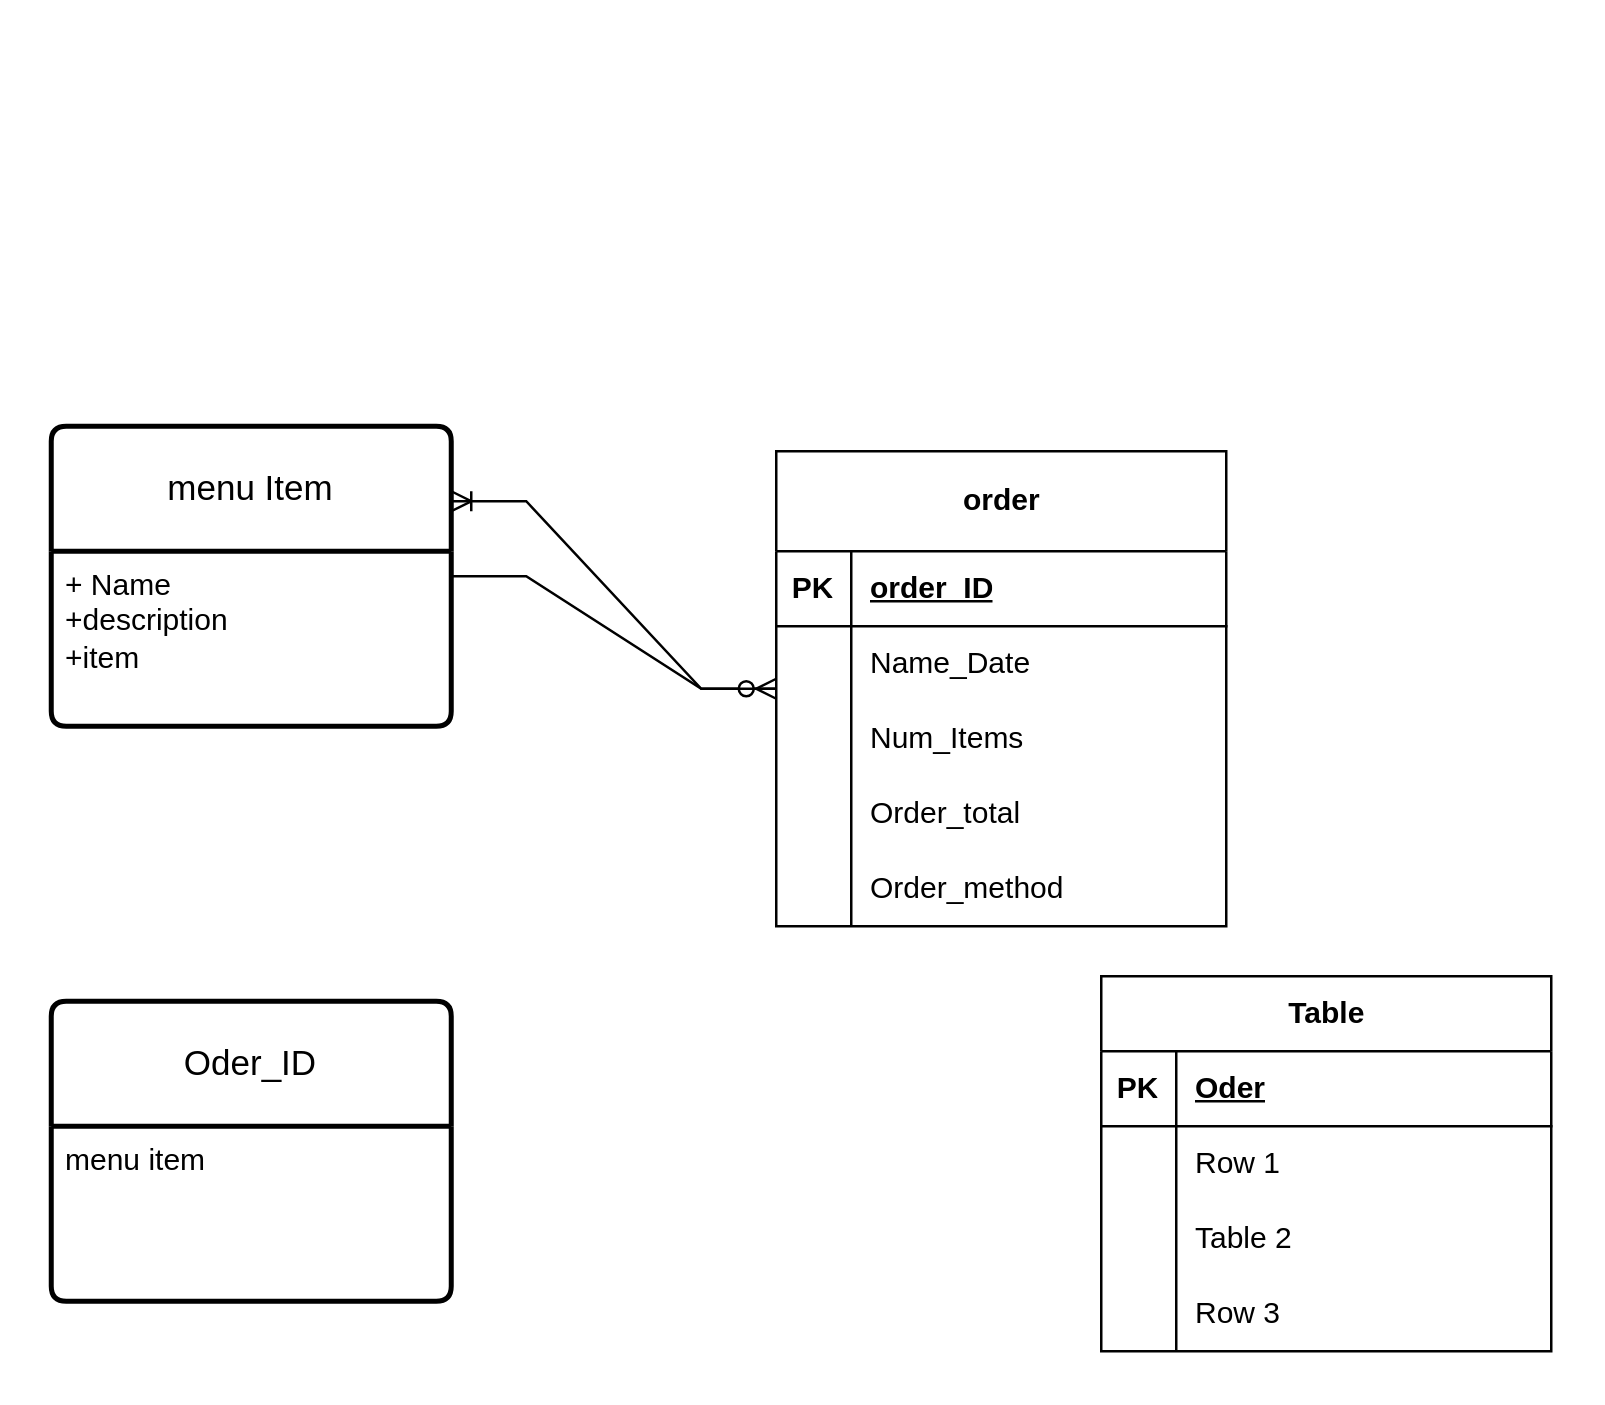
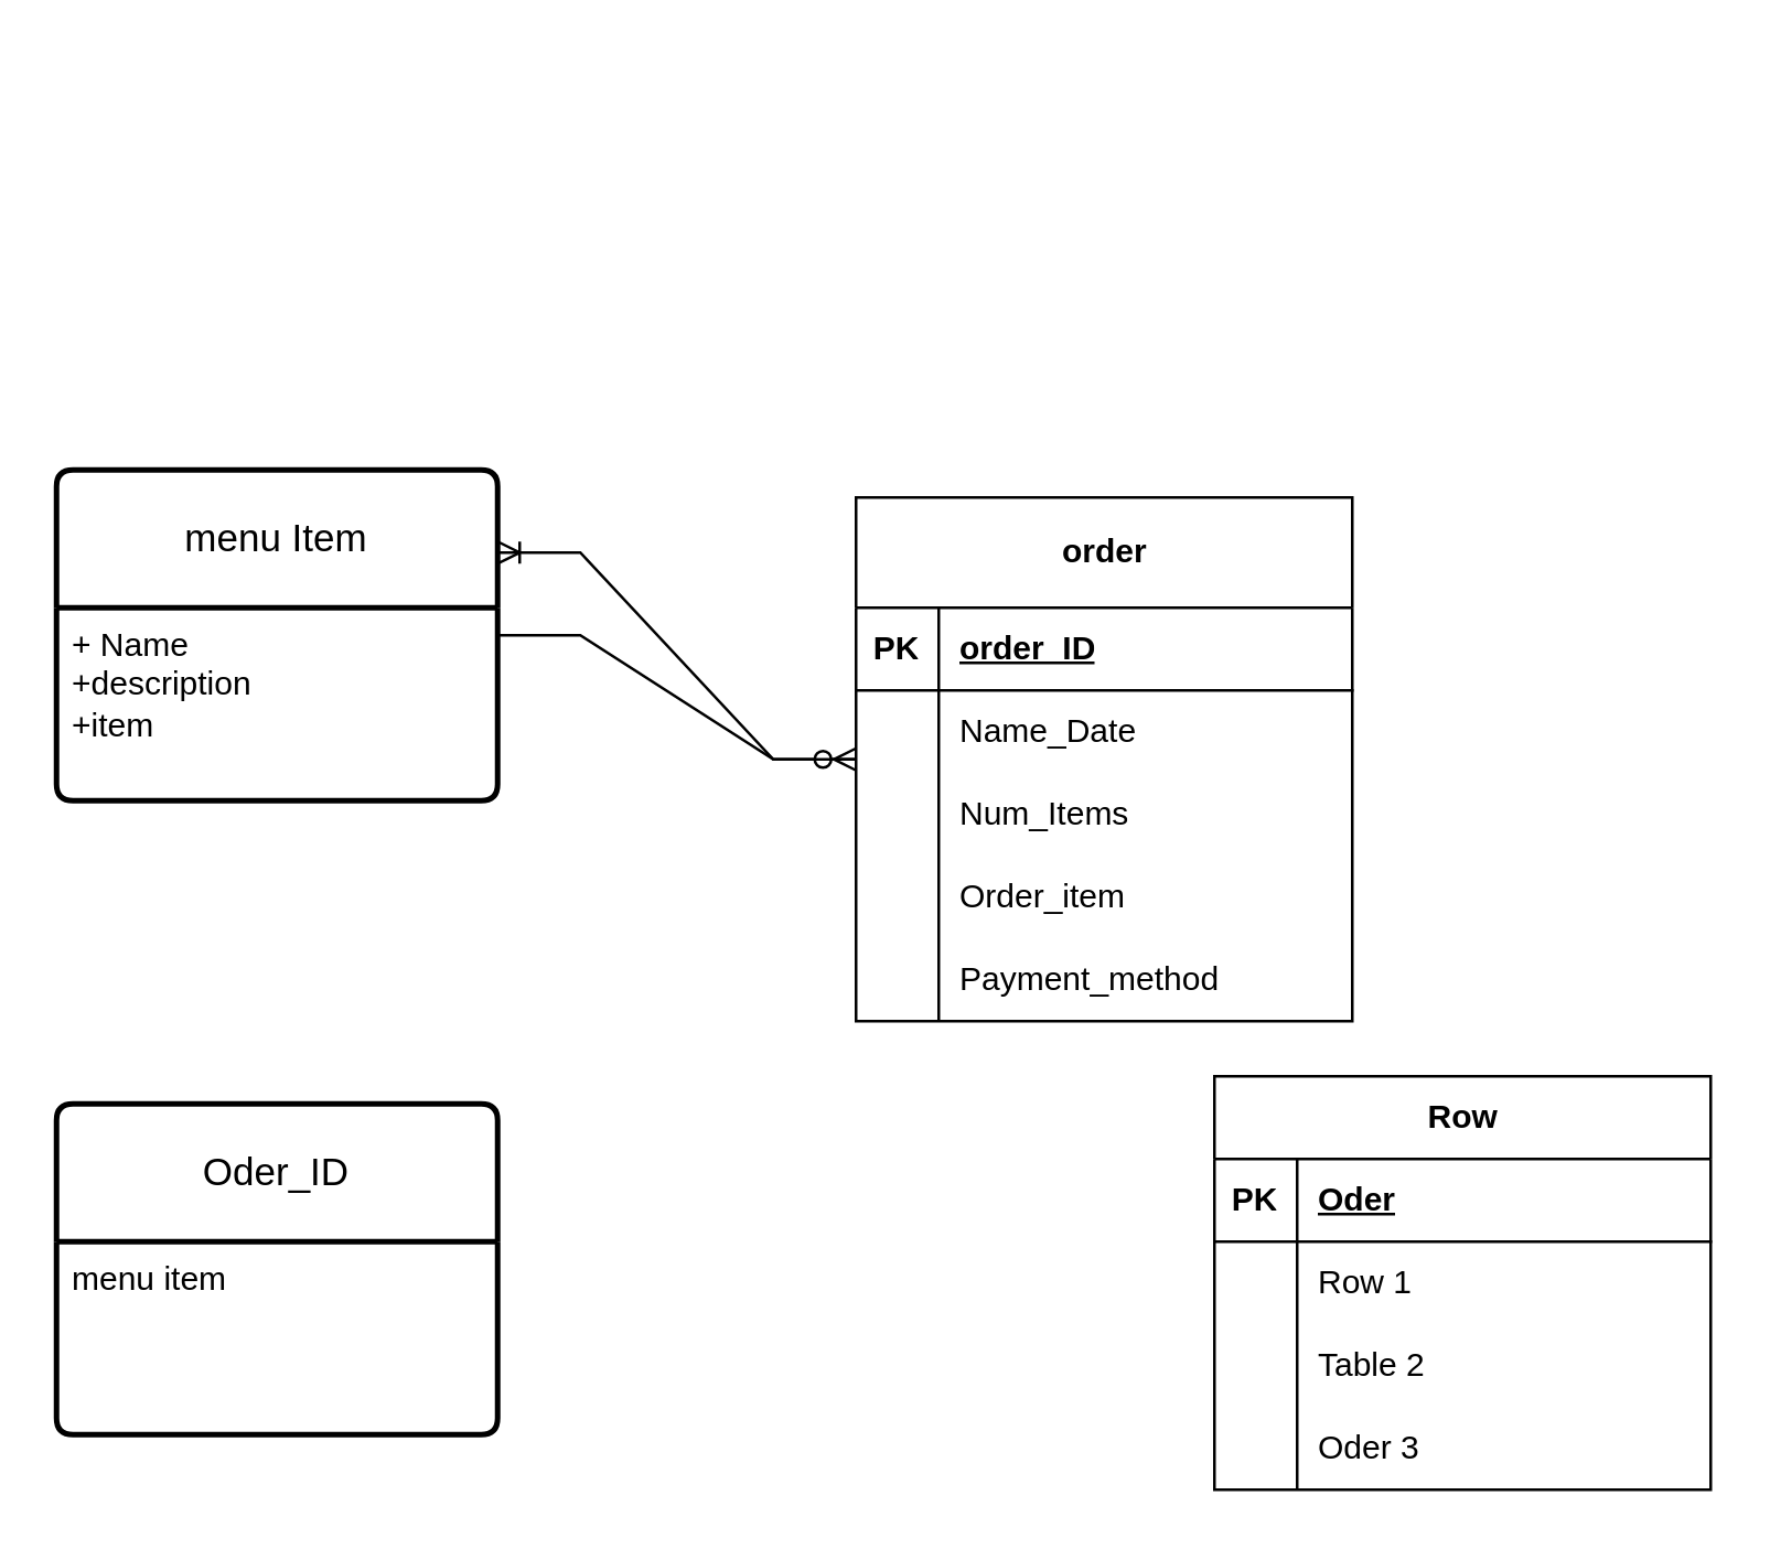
- <mxCell id="29" value="Order_total" style="shape=partialRectangle;connectable=0;fillColor=none;top=0;left=0;bottom=0;right=0;align=left;spacingLeft=6;overflow=hidden;whiteSpace=wrap;html=1;" vertex="1" parent="27"><mxGeometry x="30" width="150" height="30" as="geometry"><mxRectangle width="150" height="30" as="alternateBounds" /></mxGeometry></mxCell>
+ <mxCell id="29" value="Order_item" style="shape=partialRectangle;connectable=0;fillColor=none;top=0;left=0;bottom=0;right=0;align=left;spacingLeft=6;overflow=hidden;whiteSpace=wrap;html=1;" vertex="1" parent="27"><mxGeometry x="30" width="150" height="30" as="geometry"><mxRectangle width="150" height="30" as="alternateBounds" /></mxGeometry></mxCell>
- <mxCell id="32" value="Order_method" style="shape=partialRectangle;connectable=0;fillColor=none;top=0;left=0;bottom=0;right=0;align=left;spacingLeft=6;overflow=hidden;whiteSpace=wrap;html=1;" vertex="1" parent="30"><mxGeometry x="30" width="150" height="30" as="geometry"><mxRectangle width="150" height="30" as="alternateBounds" /></mxGeometry></mxCell>
+ <mxCell id="32" value="Payment_method" style="shape=partialRectangle;connectable=0;fillColor=none;top=0;left=0;bottom=0;right=0;align=left;spacingLeft=6;overflow=hidden;whiteSpace=wrap;html=1;" vertex="1" parent="30"><mxGeometry x="30" width="150" height="30" as="geometry"><mxRectangle width="150" height="30" as="alternateBounds" /></mxGeometry></mxCell>
- <mxCell id="4" value="Table" style="shape=table;startSize=30;container=1;collapsible=1;childLayout=tableLayout;fixedRows=1;rowLines=0;fontStyle=1;align=center;resizeLast=1;html=1;" vertex="1" parent="1"><mxGeometry x="440" y="390" width="180" height="150" as="geometry" /></mxCell>
+ <mxCell id="4" value="Row" style="shape=table;startSize=30;container=1;collapsible=1;childLayout=tableLayout;fixedRows=1;rowLines=0;fontStyle=1;align=center;resizeLast=1;html=1;" vertex="1" parent="1"><mxGeometry x="440" y="390" width="180" height="150" as="geometry" /></mxCell>
- <mxCell id="16" value="Row 3" style="shape=partialRectangle;connectable=0;fillColor=none;top=0;left=0;bottom=0;right=0;align=left;spacingLeft=6;overflow=hidden;whiteSpace=wrap;html=1;" vertex="1" parent="14"><mxGeometry x="30" width="150" height="30" as="geometry"><mxRectangle width="150" height="30" as="alternateBounds" /></mxGeometry></mxCell>
+ <mxCell id="16" value="Oder 3" style="shape=partialRectangle;connectable=0;fillColor=none;top=0;left=0;bottom=0;right=0;align=left;spacingLeft=6;overflow=hidden;whiteSpace=wrap;html=1;" vertex="1" parent="14"><mxGeometry x="30" width="150" height="30" as="geometry"><mxRectangle width="150" height="30" as="alternateBounds" /></mxGeometry></mxCell>
